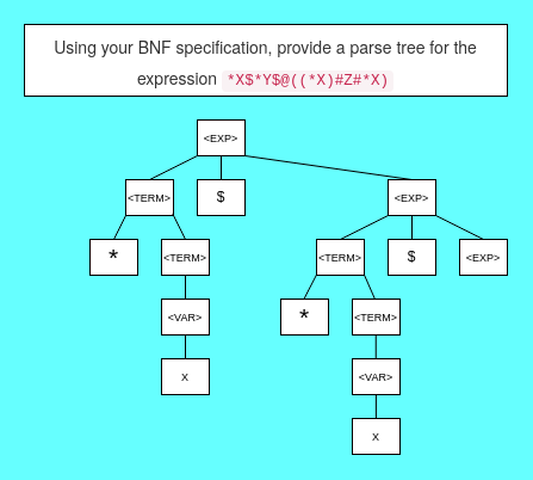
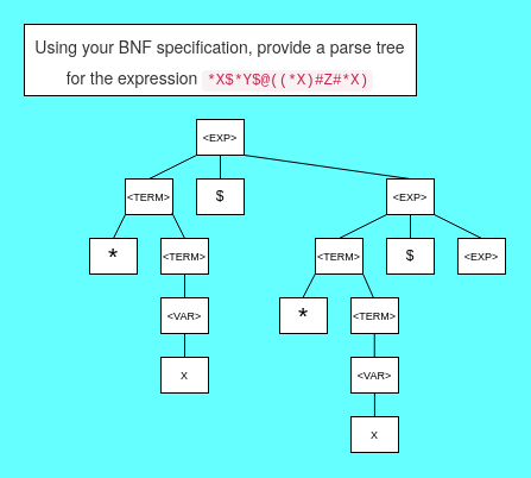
- <mxCell id="18" value="&lt;span style=&quot;color: rgb(51 , 51 , 51) ; font-family: &amp;#34;helvetica neue&amp;#34; , &amp;#34;helvetica&amp;#34; , &amp;#34;arial&amp;#34; , sans-serif ; font-size: 14px ; text-align: left ; background-color: rgb(255 , 255 , 255)&quot;&gt;Using your BNF specification, provide a parse tree for the expression&amp;nbsp;&lt;/span&gt;&lt;code style=&quot;box-sizing: border-box ; font-family: &amp;#34;menlo&amp;#34; , &amp;#34;monaco&amp;#34; , &amp;#34;consolas&amp;#34; , &amp;#34;courier new&amp;#34; , monospace ; font-size: 12.6px ; padding: 2px 4px ; color: rgb(199 , 37 , 78) ; background-color: rgb(249 , 242 , 244) ; border-radius: 4px ; text-align: left&quot;&gt;*X$*Y$@((*X)#Z#*X)&lt;/code&gt;" style="rounded=0;whiteSpace=wrap;html=1;fontSize=21;" vertex="1" parent="1"><mxGeometry x="20" y="20" width="405" height="60" as="geometry" /></mxCell>
+ <mxCell id="18" value="&lt;span style=&quot;color: rgb(51 , 51 , 51) ; font-family: &amp;#34;helvetica neue&amp;#34; , &amp;#34;helvetica&amp;#34; , &amp;#34;arial&amp;#34; , sans-serif ; font-size: 14px ; text-align: left ; background-color: rgb(255 , 255 , 255)&quot;&gt;Using your BNF specification, provide a parse tree for the expression&amp;nbsp;&lt;/span&gt;&lt;code style=&quot;box-sizing: border-box ; font-family: &amp;#34;menlo&amp;#34; , &amp;#34;monaco&amp;#34; , &amp;#34;consolas&amp;#34; , &amp;#34;courier new&amp;#34; , monospace ; font-size: 12.6px ; padding: 2px 4px ; color: rgb(199 , 37 , 78) ; background-color: rgb(249 , 242 , 244) ; border-radius: 4px ; text-align: left&quot;&gt;*X$*Y$@((*X)#Z#*X)&lt;/code&gt;" style="rounded=0;whiteSpace=wrap;html=1;fontSize=21;" vertex="1" parent="1"><mxGeometry x="20" width="330" height="60" as="geometry" y="20" /></mxCell>
